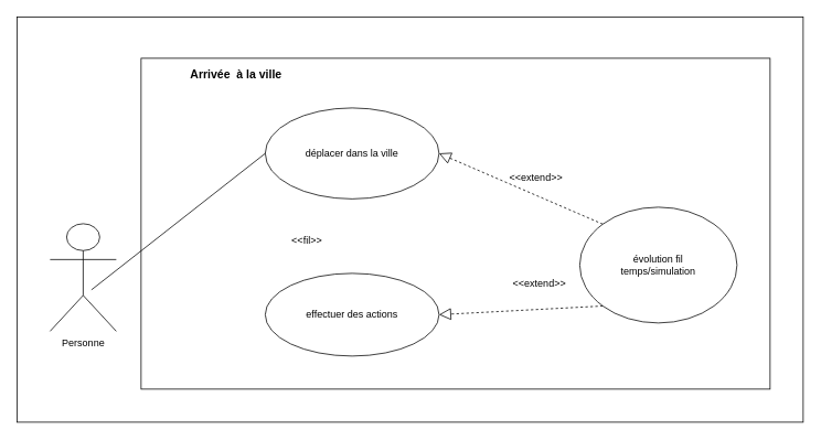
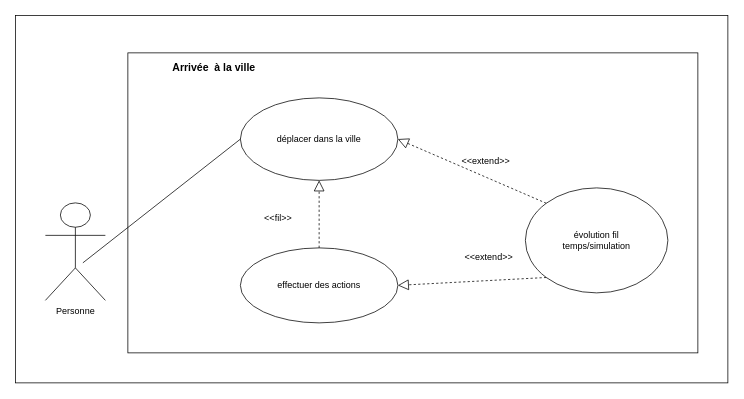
+ <mxCell id="13" value="" style="endArrow=block;dashed=1;endFill=0;endSize=12;html=1;exitX=0.5;exitY=0;exitDx=0;exitDy=0;entryX=0.5;entryY=1;entryDx=0;entryDy=0;" edge="1" parent="1" source="6" target="5"><mxGeometry width="160" relative="1" as="geometry"><mxPoint x="650" y="380" as="sourcePoint" /><mxPoint x="210" y="430" as="targetPoint" /></mxGeometry></mxCell>
